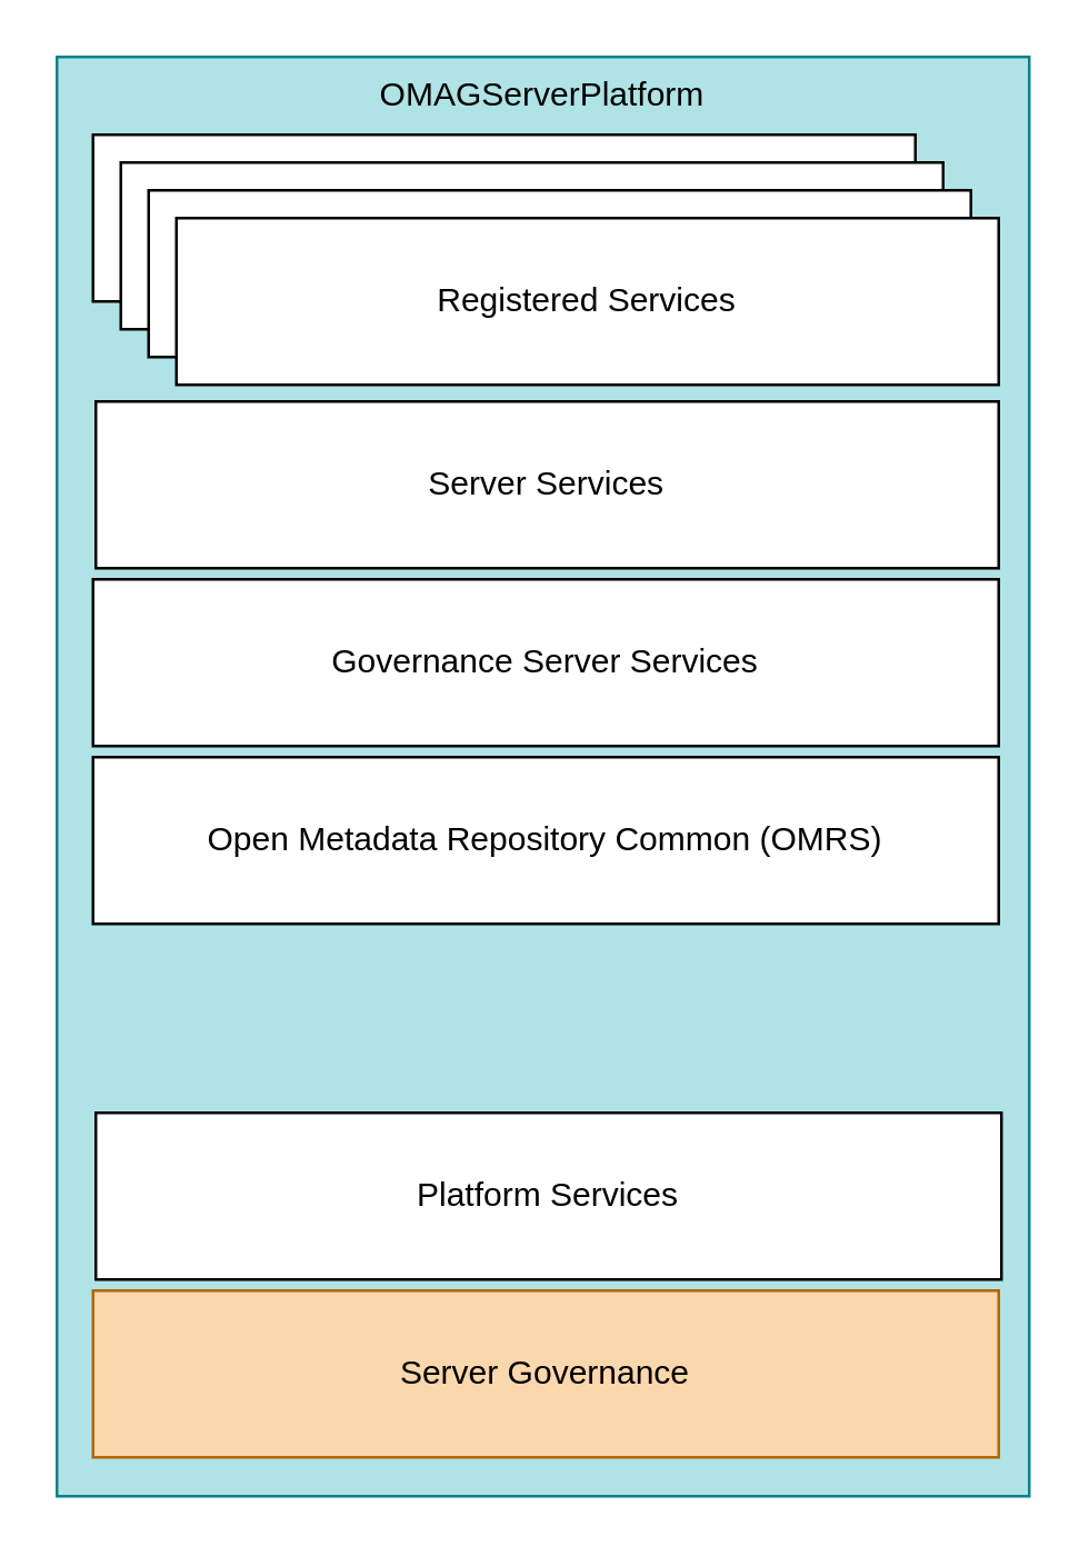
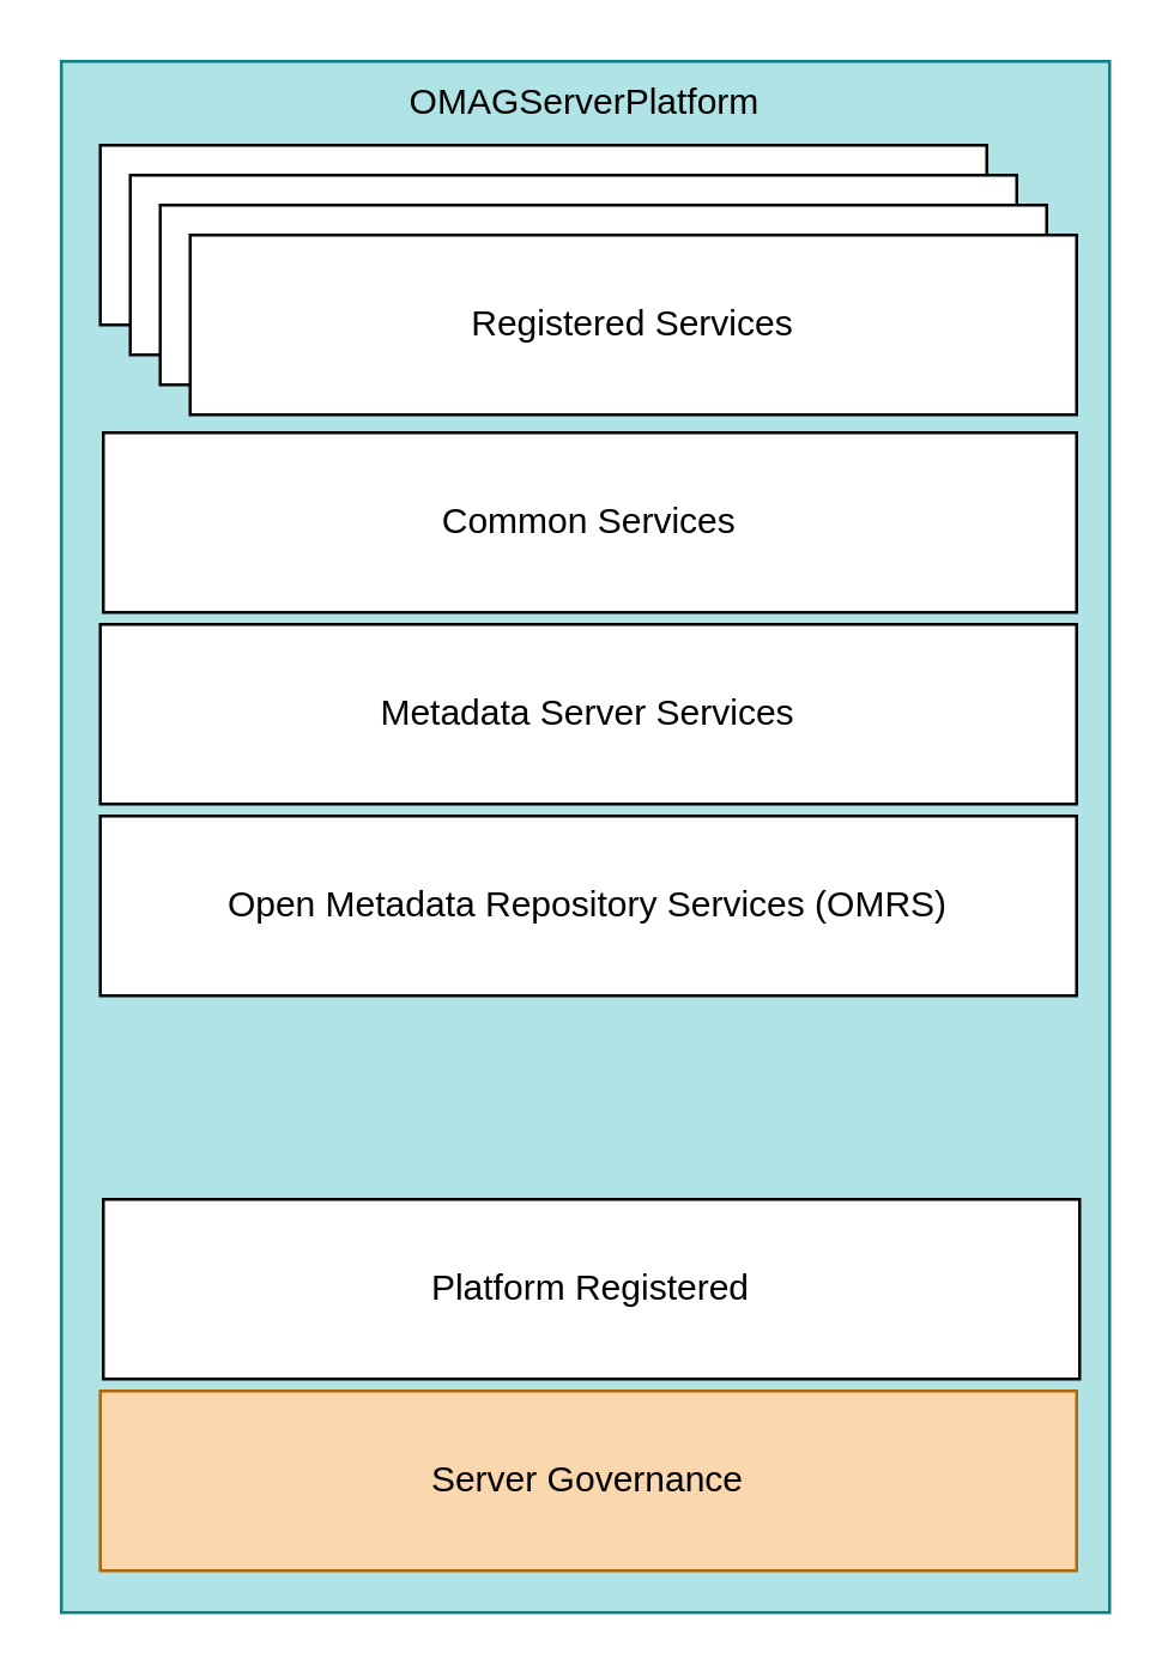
- <mxCell id="5" value="Server Services" style="rounded=0;whiteSpace=wrap;html=1;" vertex="1" parent="1"><mxGeometry x="34" y="144" width="325" height="60" as="geometry" /></mxCell>
+ <mxCell id="5" value="Common Services" style="rounded=0;whiteSpace=wrap;html=1;" vertex="1" parent="1"><mxGeometry x="34" y="144" width="325" height="60" as="geometry" /></mxCell>
- <mxCell id="6" value="Governance Server Services" style="rounded=0;whiteSpace=wrap;html=1;" vertex="1" parent="1"><mxGeometry x="33" y="208" width="326" height="60" as="geometry" /></mxCell>
+ <mxCell id="6" value="Metadata Server Services" style="rounded=0;whiteSpace=wrap;html=1;" vertex="1" parent="1"><mxGeometry x="33" y="208" width="326" height="60" as="geometry" /></mxCell>
- <mxCell id="4" value="Open Metadata Repository Common (OMRS)" style="rounded=0;whiteSpace=wrap;html=1;" vertex="1" parent="1"><mxGeometry x="33" y="272" width="326" height="60" as="geometry" /></mxCell>
+ <mxCell id="4" value="Open Metadata Repository Services (OMRS)" style="rounded=0;whiteSpace=wrap;html=1;" vertex="1" parent="1"><mxGeometry x="33" y="272" width="326" height="60" as="geometry" /></mxCell>
- <mxCell id="11" value="Platform Services" style="rounded=0;whiteSpace=wrap;html=1;" vertex="1" parent="1"><mxGeometry x="34" y="400" width="326" height="60" as="geometry" /></mxCell>
+ <mxCell id="11" value="Platform Registered" style="rounded=0;whiteSpace=wrap;html=1;" vertex="1" parent="1"><mxGeometry x="34" y="400" width="326" height="60" as="geometry" /></mxCell>
